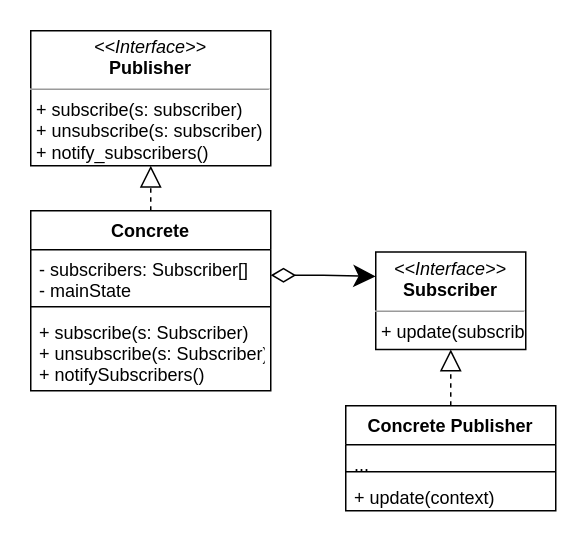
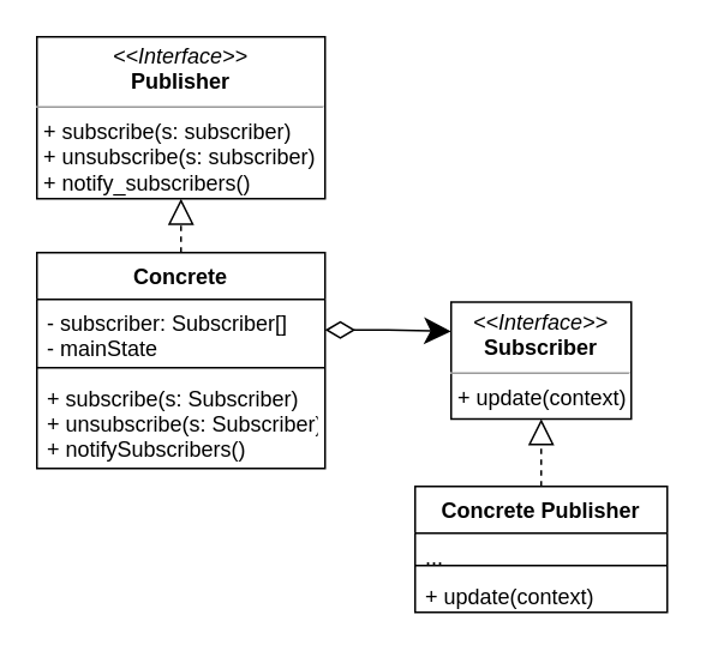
- <mxCell id="3" value="- subscribers: Subscriber[]&#10;- mainState" style="text;strokeColor=none;fillColor=none;align=left;verticalAlign=top;spacingLeft=4;spacingRight=4;overflow=hidden;rotatable=0;points=[[0,0.5],[1,0.5]];portConstraint=eastwest;" vertex="1" parent="2"><mxGeometry y="26" width="160" height="34" as="geometry" /></mxCell>
+ <mxCell id="3" value="- subscriber: Subscriber[]&#10;- mainState" style="text;strokeColor=none;fillColor=none;align=left;verticalAlign=top;spacingLeft=4;spacingRight=4;overflow=hidden;rotatable=0;points=[[0,0.5],[1,0.5]];portConstraint=eastwest;" vertex="1" parent="2"><mxGeometry y="26" width="160" height="34" as="geometry" /></mxCell>
- <mxCell id="6" value="&lt;p style=&quot;margin: 0px ; margin-top: 4px ; text-align: center&quot;&gt;&lt;i&gt;&amp;lt;&amp;lt;Interface&amp;gt;&amp;gt;&lt;/i&gt;&lt;br&gt;&lt;b&gt;Subscriber&lt;/b&gt;&lt;/p&gt;&lt;hr size=&quot;1&quot;&gt;&lt;p style=&quot;margin: 0px ; margin-left: 4px&quot;&gt;+ update(subscriber)&lt;/p&gt;" style="verticalAlign=top;align=left;overflow=fill;fontSize=12;fontFamily=Helvetica;html=1;" vertex="1" parent="1"><mxGeometry x="250" y="167.5" width="100" height="65" as="geometry" /></mxCell>
+ <mxCell id="6" value="&lt;p style=&quot;margin: 0px ; margin-top: 4px ; text-align: center&quot;&gt;&lt;i&gt;&amp;lt;&amp;lt;Interface&amp;gt;&amp;gt;&lt;/i&gt;&lt;br&gt;&lt;b&gt;Subscriber&lt;/b&gt;&lt;/p&gt;&lt;hr size=&quot;1&quot;&gt;&lt;p style=&quot;margin: 0px ; margin-left: 4px&quot;&gt;+ update(context)&lt;/p&gt;" style="verticalAlign=top;align=left;overflow=fill;fontSize=12;fontFamily=Helvetica;html=1;" vertex="1" parent="1"><mxGeometry x="250" y="167.5" width="100" height="65" as="geometry" /></mxCell>
